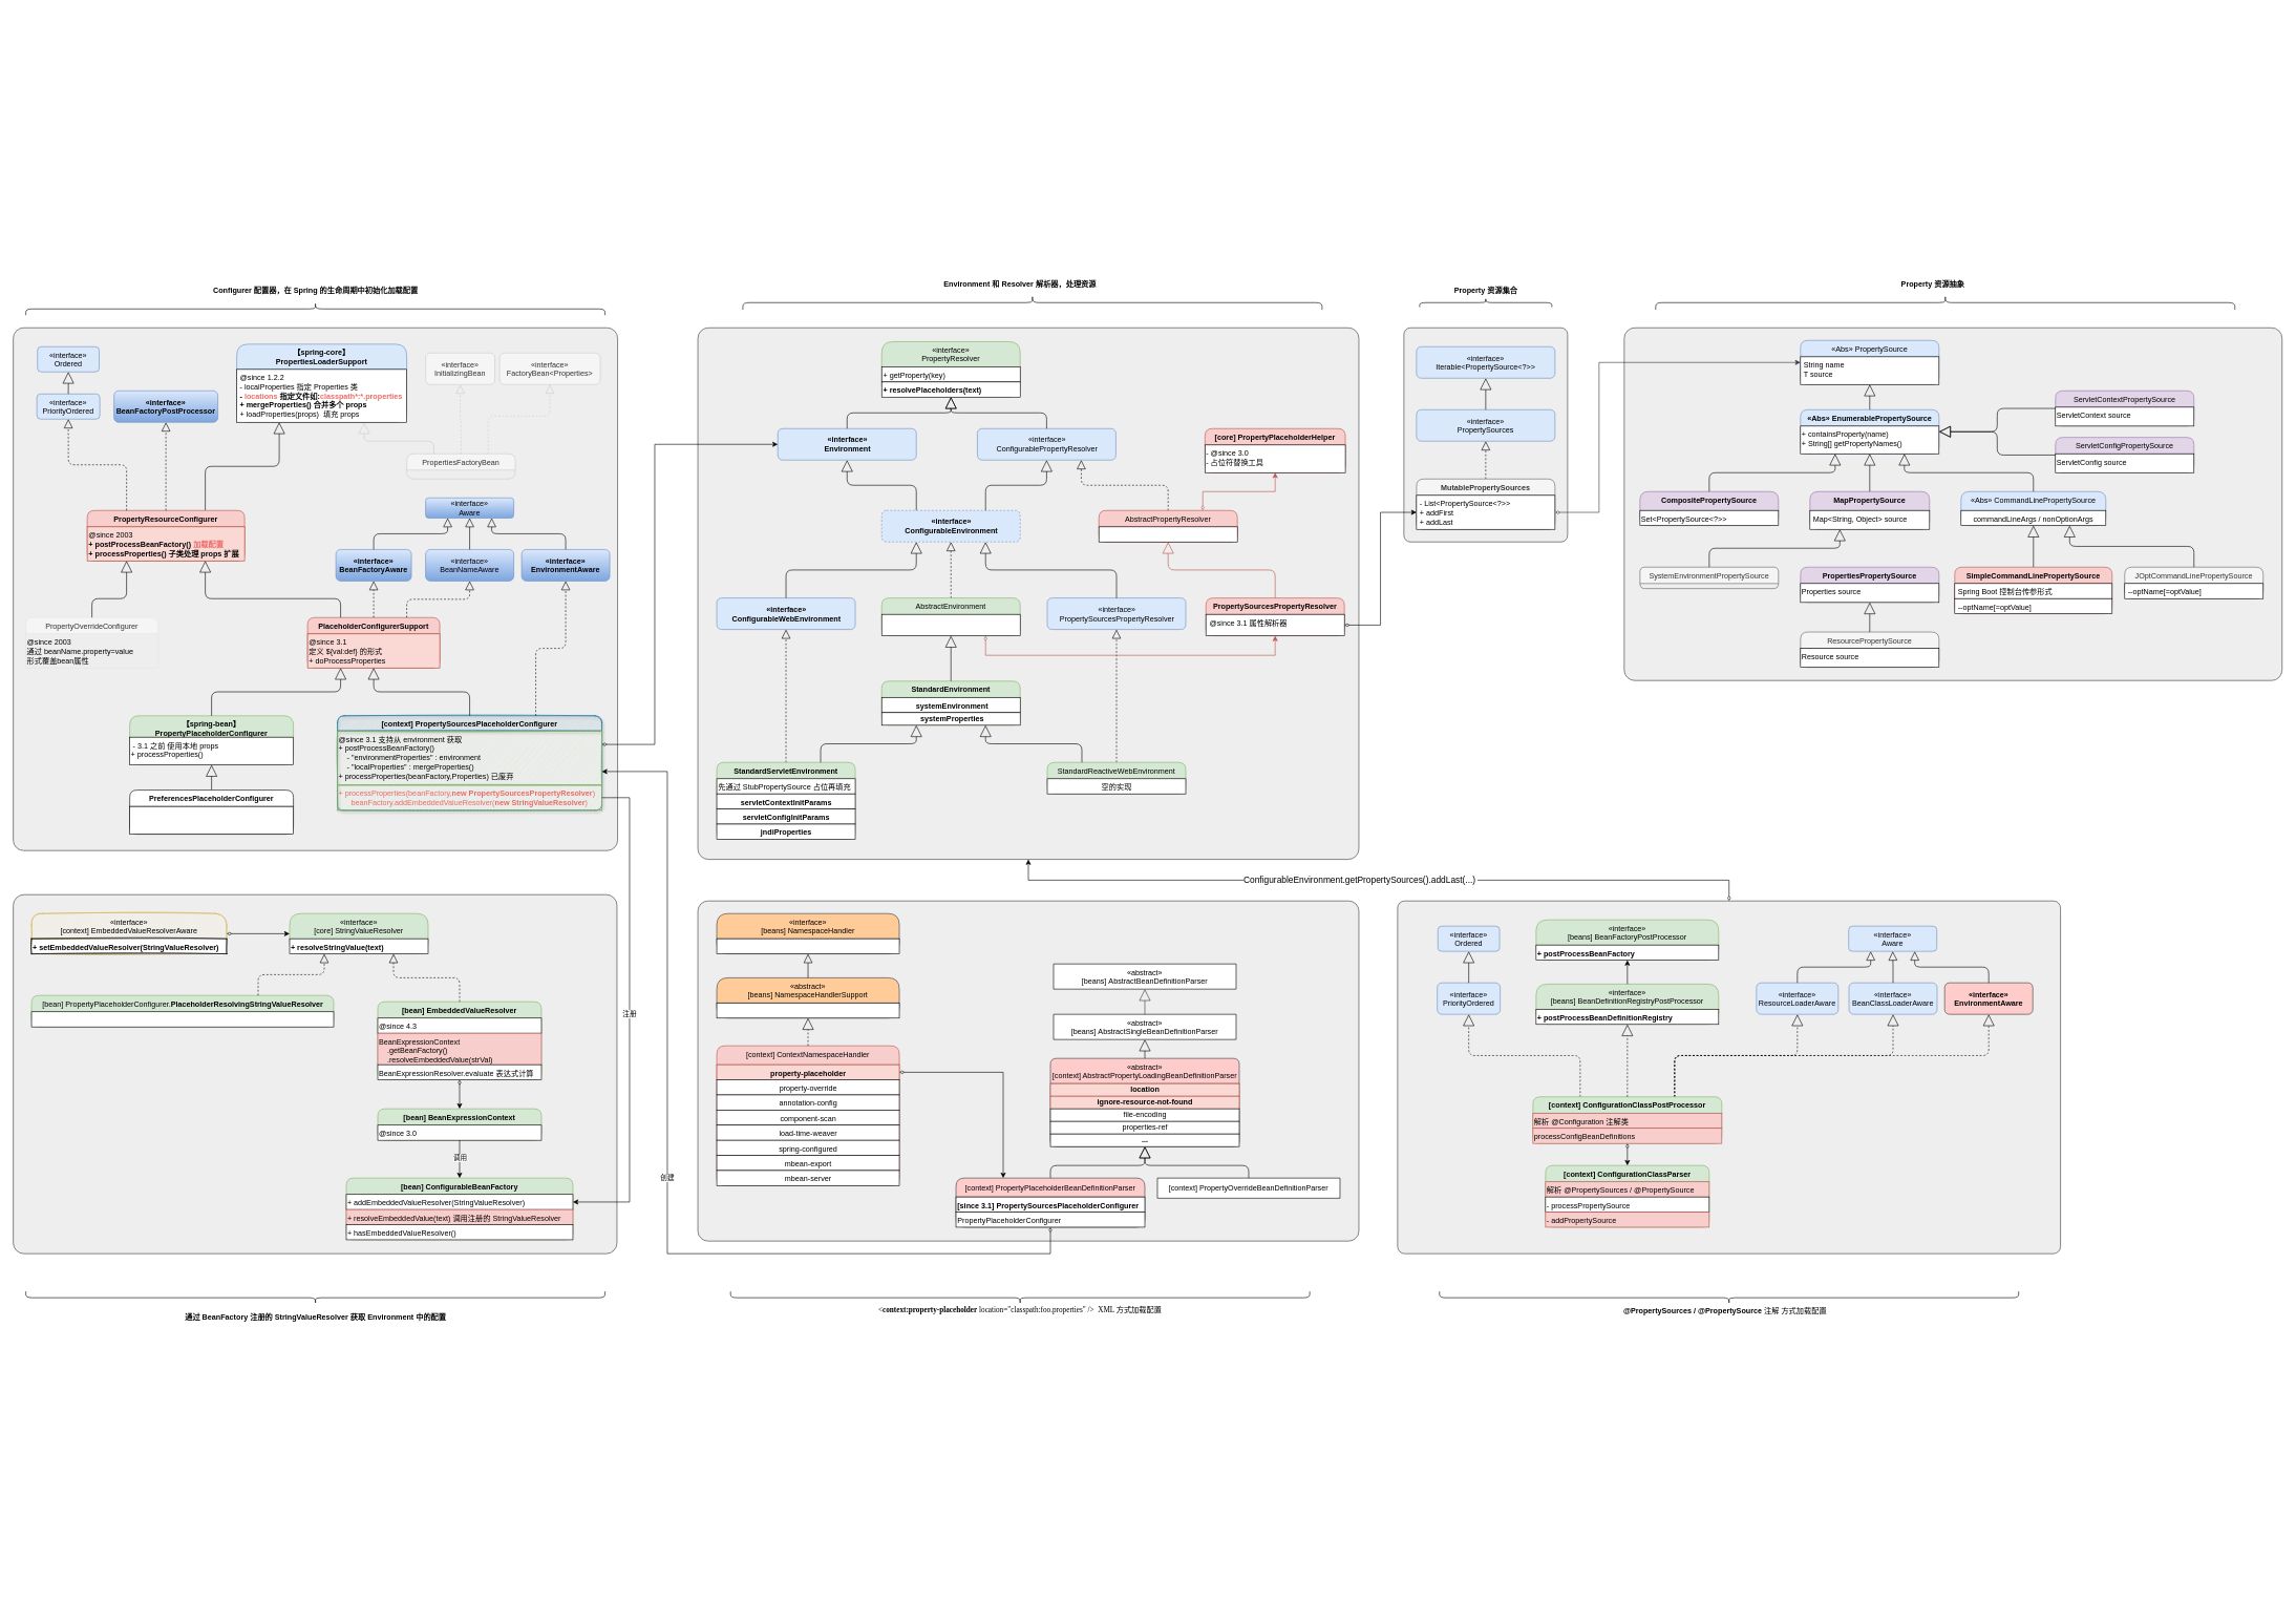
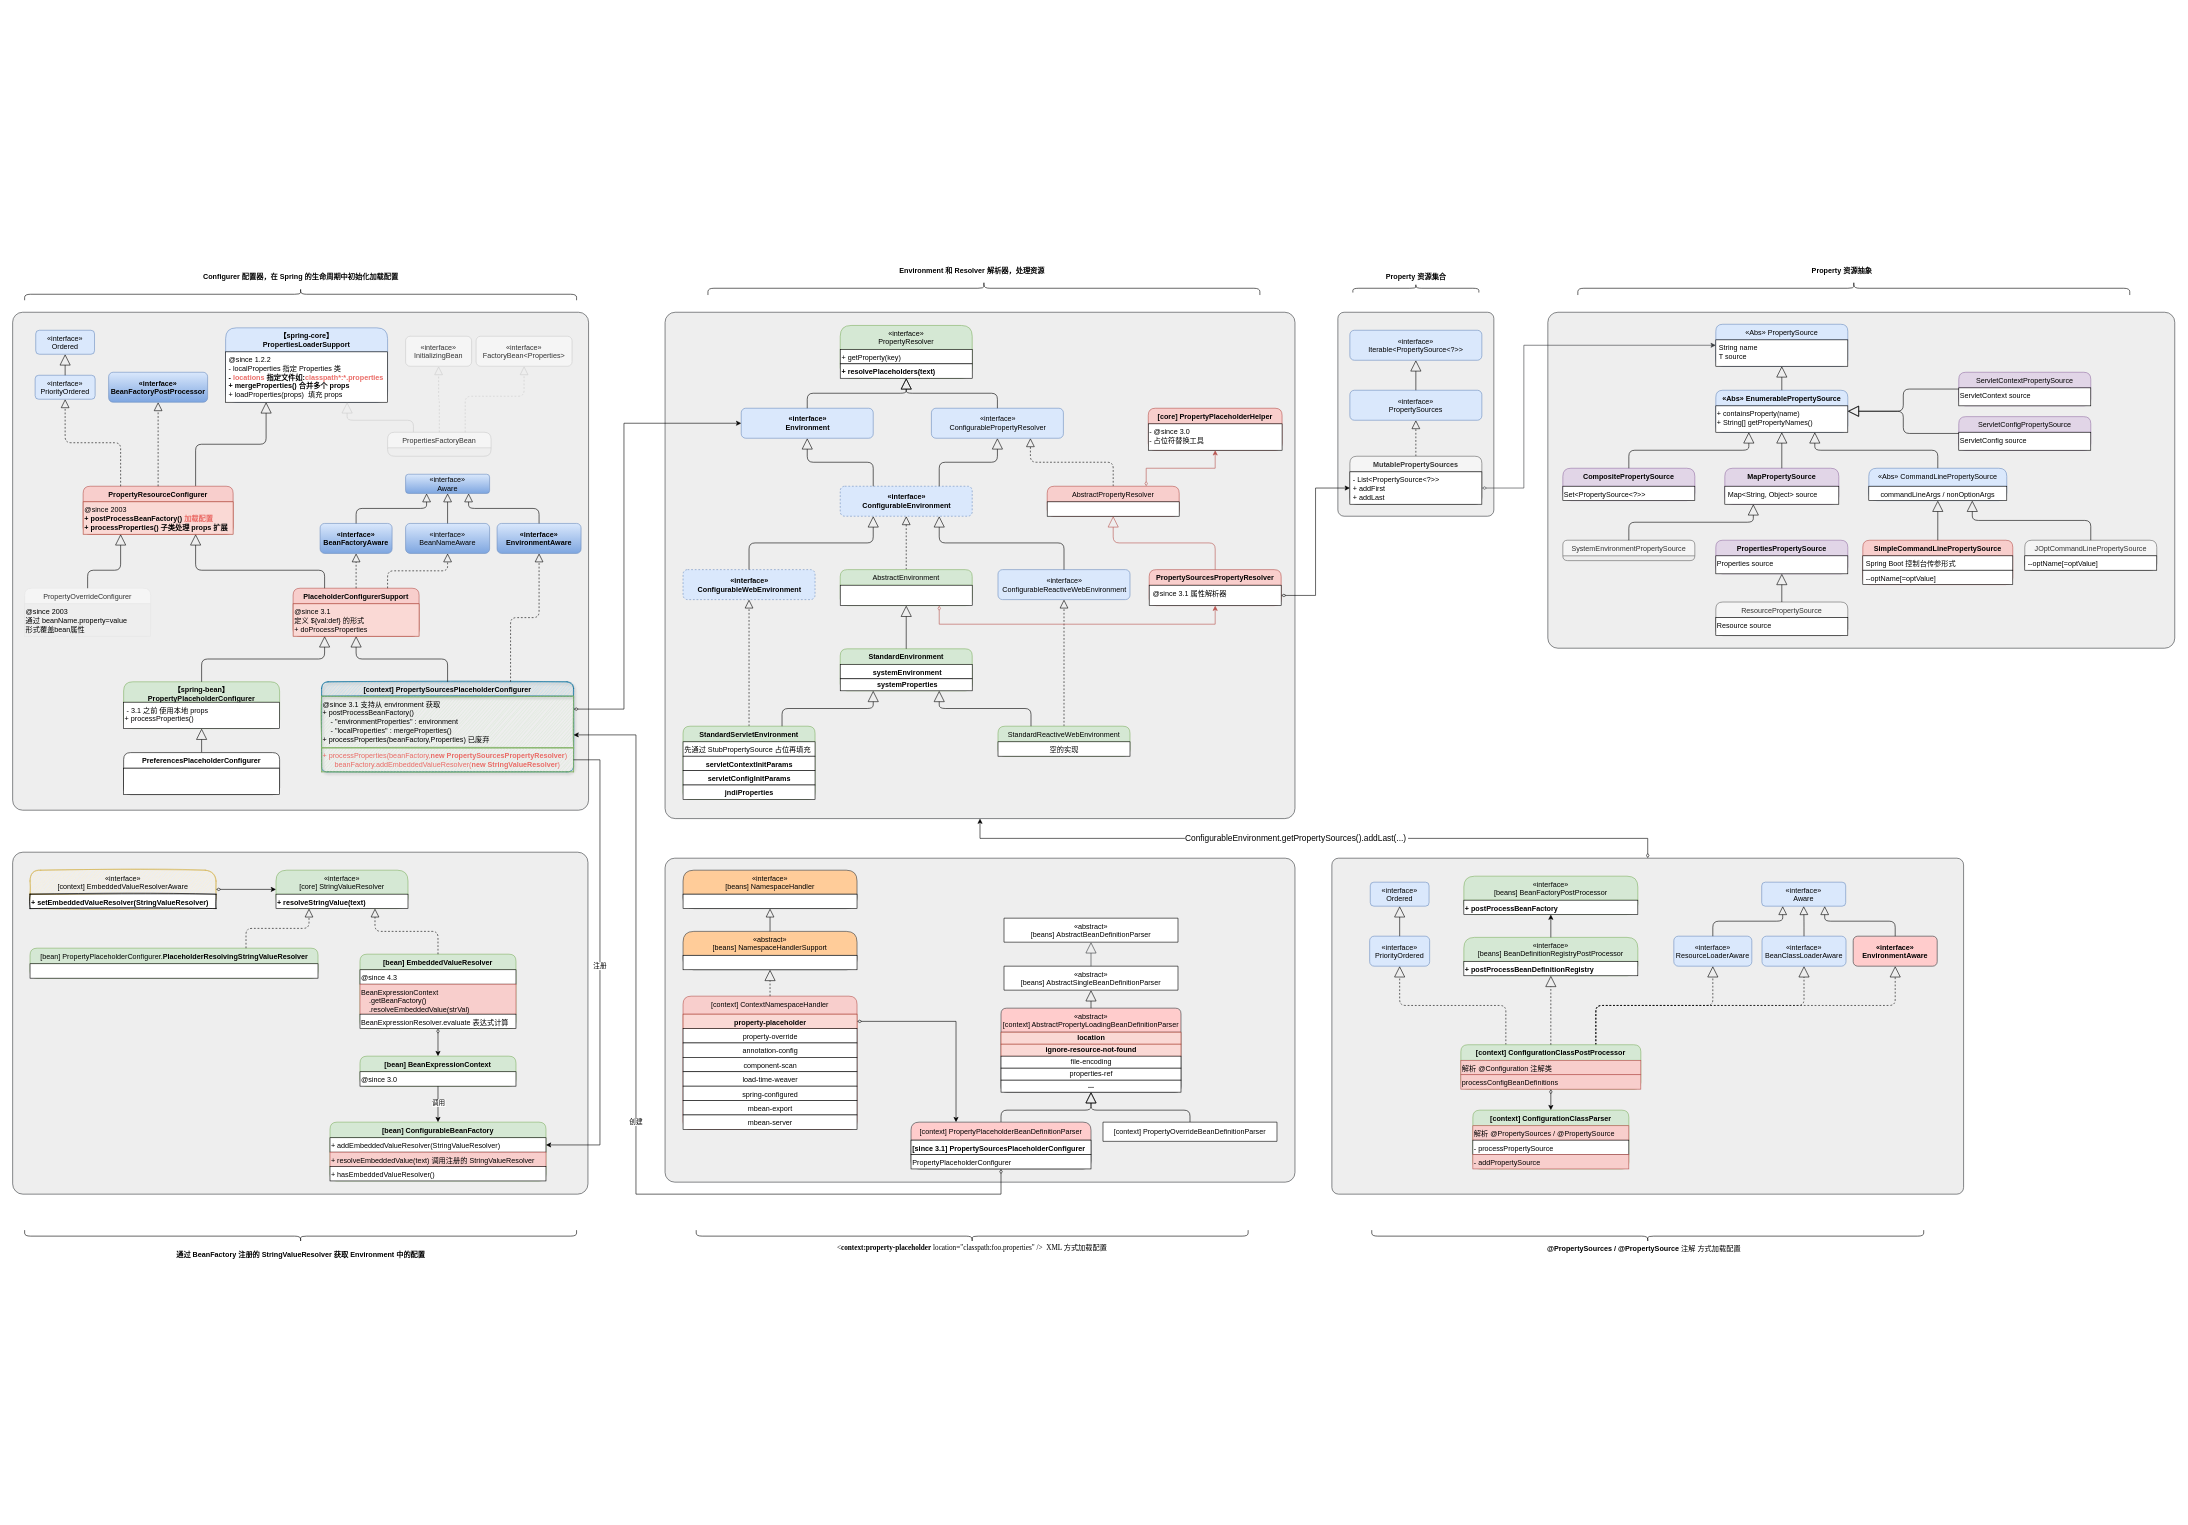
- <mxCell id="104" value="«interface»&lt;br&gt;&lt;span&gt;ConfigurableWebEnvironment&lt;/span&gt;" style="html=1;rounded=1;shadow=0;glass=0;sketch=0;fillColor=#dae8fc;strokeColor=#6c8ebf;fontStyle=1" parent="92" vertex="1"><mxGeometry x="30" y="429" width="220" height="50" as="geometry" /></mxCell>
+ <mxCell id="104" value="«interface»&lt;br&gt;&lt;span&gt;ConfigurableWebEnvironment&lt;/span&gt;" style="html=1;rounded=1;shadow=0;glass=0;sketch=0;fillColor=#dae8fc;strokeColor=#6c8ebf;fontStyle=1;dashed=1;" parent="92" vertex="1"><mxGeometry x="30" y="429" width="220" height="50" as="geometry" /></mxCell>
- <mxCell id="106" value="«interface»&lt;br&gt;&lt;span&gt;PropertySourcesPropertyResolver&lt;/span&gt;" style="html=1;rounded=1;shadow=0;glass=0;sketch=0;fillColor=#dae8fc;strokeColor=#6c8ebf;" parent="92" vertex="1"><mxGeometry x="555" y="429" width="220" height="50" as="geometry" /></mxCell>
+ <mxCell id="106" value="«interface»&lt;br&gt;&lt;span&gt;ConfigurableReactiveWebEnvironment&lt;/span&gt;" style="html=1;rounded=1;shadow=0;glass=0;sketch=0;fillColor=#dae8fc;strokeColor=#6c8ebf;" parent="92" vertex="1"><mxGeometry x="555" y="429" width="220" height="50" as="geometry" /></mxCell>
